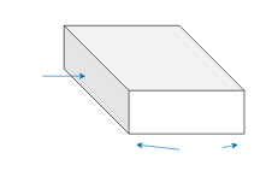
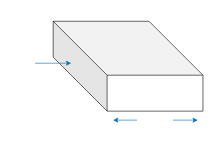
- <mxCell id="8" value="&lt;pre&gt;&lt;font color=&quot;#ffffff&quot;&gt;X&lt;/font&gt;&lt;/pre&gt;" style="text;html=1;strokeColor=none;fillColor=none;align=center;verticalAlign=middle;whiteSpace=wrap;rounded=0;" parent="1" vertex="1"><mxGeometry x="248" y="195" width="60" height="30" as="geometry" /></mxCell>
+ <mxCell id="8" value="&lt;pre&gt;&lt;font color=&quot;#ffffff&quot;&gt;X&lt;/font&gt;&lt;/pre&gt;" style="text;html=1;strokeColor=none;fillColor=none;align=center;verticalAlign=middle;whiteSpace=wrap;rounded=0;" parent="1" vertex="1"><mxGeometry x="228" y="185" width="60" height="30" as="geometry" /></mxCell>
